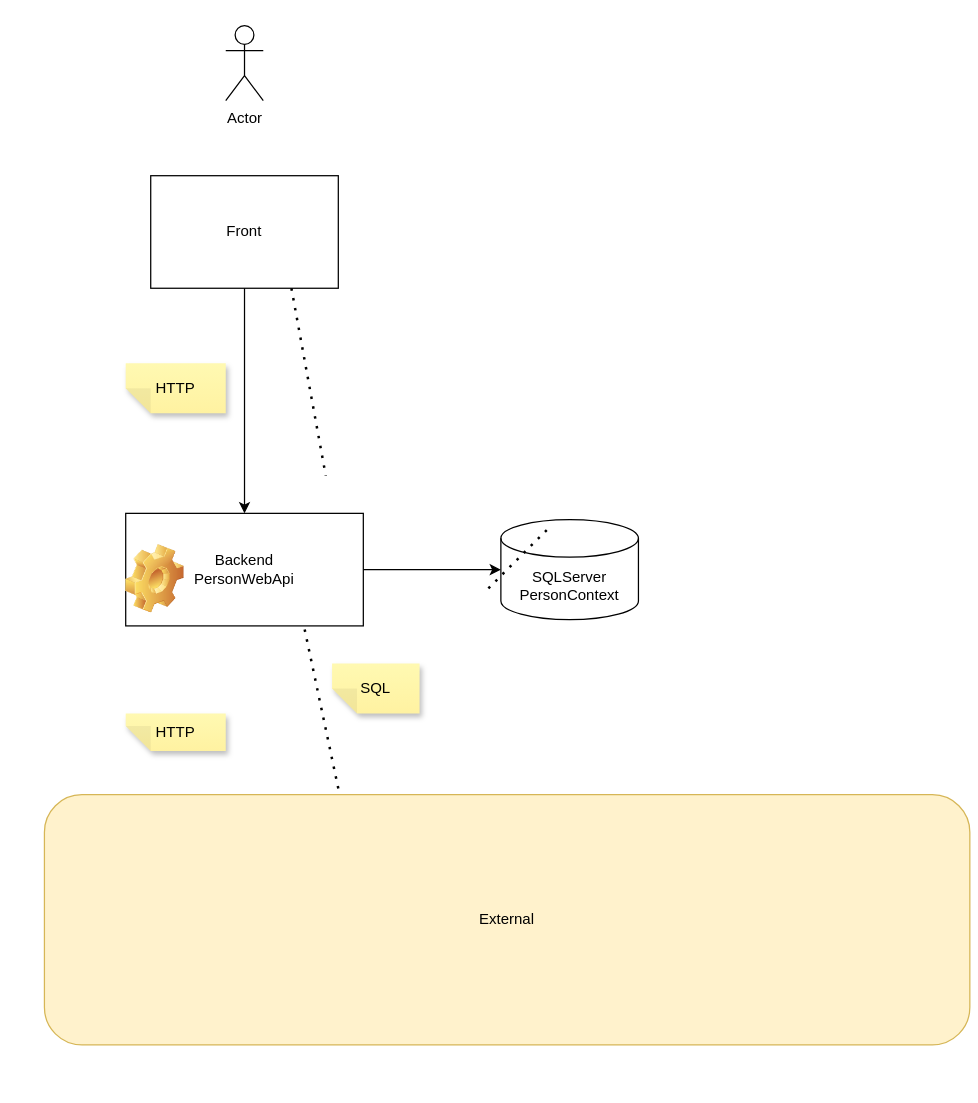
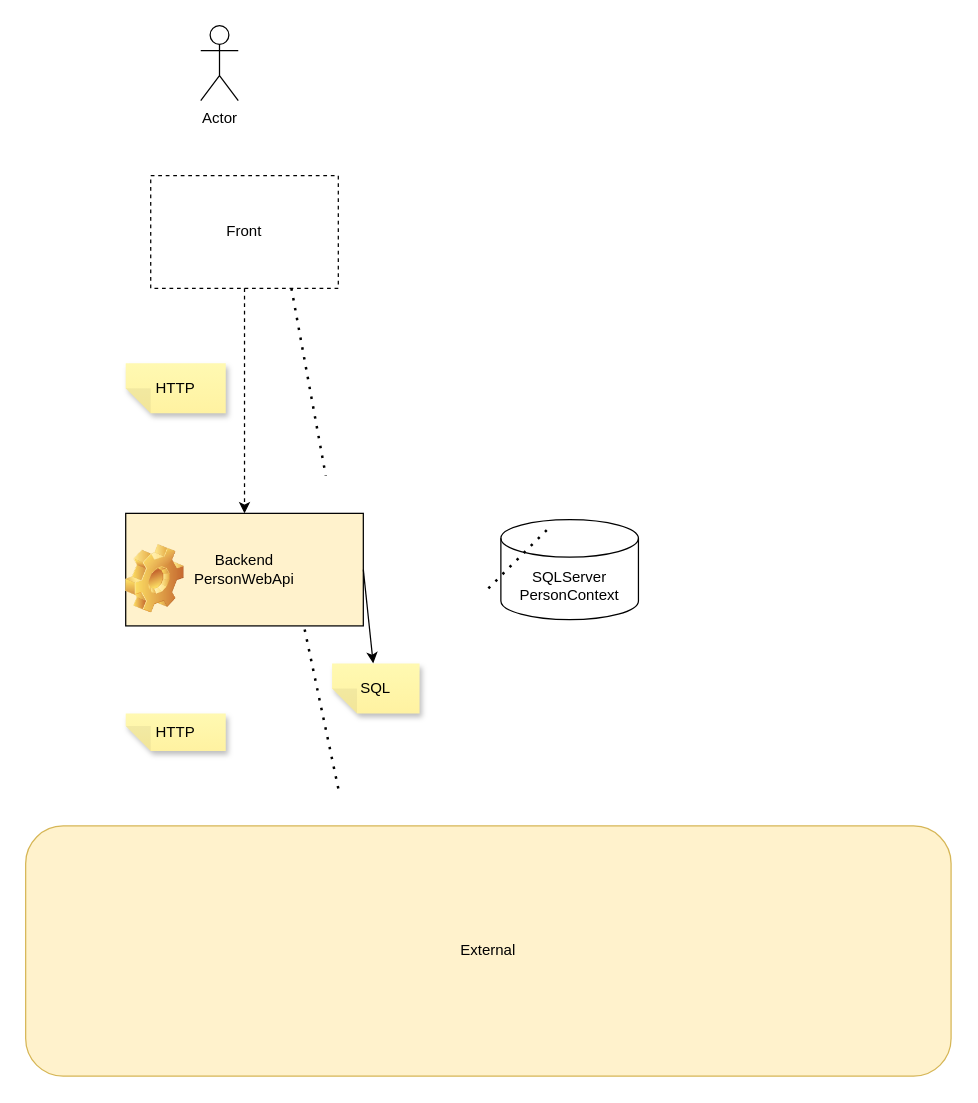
- <mxCell id="8" value="Actor" style="shape=umlActor;verticalLabelPosition=bottom;verticalAlign=top;html=1;outlineConnect=0;" vertex="1" parent="1"><mxGeometry x="180" y="20" width="30" height="60" as="geometry" /></mxCell>
+ <mxCell id="8" value="Actor" style="shape=umlActor;verticalLabelPosition=bottom;verticalAlign=top;html=1;outlineConnect=0;" vertex="1" parent="1"><mxGeometry x="160" y="20" width="30" height="60" as="geometry" /></mxCell>
- <mxCell id="3" value="Front&lt;br&gt;" style="rounded=0;whiteSpace=wrap;html=1;" vertex="1" parent="1"><mxGeometry x="120" y="140" width="150" height="90" as="geometry" /></mxCell>
+ <mxCell id="3" value="Front&lt;br&gt;" style="rounded=0;whiteSpace=wrap;html=1;dashed=1;" vertex="1" parent="1"><mxGeometry x="120" y="140" width="150" height="90" as="geometry" /></mxCell>
- <mxCell id="7" value="" style="endArrow=classic;html=1;rounded=0;exitX=0.5;exitY=1;exitDx=0;exitDy=0;" edge="1" parent="1" source="3" target="4"><mxGeometry width="50" height="50" relative="1" as="geometry"><mxPoint x="390" y="470" as="sourcePoint" /><mxPoint x="440" y="420" as="targetPoint" /></mxGeometry></mxCell>
+ <mxCell id="7" value="" style="endArrow=classic;html=1;rounded=0;exitX=0.5;exitY=1;exitDx=0;exitDy=0;dashed=1;" edge="1" parent="1" source="3" target="4"><mxGeometry width="50" height="50" relative="1" as="geometry"><mxPoint x="390" y="470" as="sourcePoint" /><mxPoint x="440" y="420" as="targetPoint" /></mxGeometry></mxCell>
- <mxCell id="4" value="Backend&lt;br&gt;PersonWebApi" style="rounded=0;whiteSpace=wrap;html=1;" vertex="1" parent="1"><mxGeometry x="100" y="410" width="190" height="90" as="geometry" /></mxCell>
+ <mxCell id="4" value="Backend&lt;br&gt;PersonWebApi" style="rounded=0;whiteSpace=wrap;html=1;fillColor=#fff2cc;" vertex="1" parent="1"><mxGeometry x="100" y="410" width="190" height="90" as="geometry" /></mxCell>
- <mxCell id="6" value="" style="endArrow=classic;html=1;rounded=0;exitX=1;exitY=0.5;exitDx=0;exitDy=0;entryX=0;entryY=0.5;entryDx=0;entryDy=0;entryPerimeter=0;" edge="1" parent="1" source="4" target="5"><mxGeometry width="50" height="50" relative="1" as="geometry"><mxPoint x="390" y="470" as="sourcePoint" /><mxPoint x="440" y="420" as="targetPoint" /></mxGeometry></mxCell>
+ <mxCell id="6" value="" style="endArrow=classic;html=1;rounded=0;exitX=1;exitY=0.5;exitDx=0;exitDy=0;" edge="1" parent="1" source="4" target="14"><mxGeometry width="50" height="50" relative="1" as="geometry"><mxPoint x="390" y="470" as="sourcePoint" /><mxPoint x="440" y="420" as="targetPoint" /></mxGeometry></mxCell>
- <mxCell id="2" value="External" style="rounded=1;whiteSpace=wrap;html=1;fillColor=#fff2cc;strokeColor=#d6b656;" vertex="1" parent="1"><mxGeometry x="35" y="635" width="740" height="200" as="geometry" /></mxCell>
+ <mxCell id="2" value="External" style="rounded=1;whiteSpace=wrap;html=1;fillColor=#fff2cc;strokeColor=#d6b656;" vertex="1" parent="1"><mxGeometry x="20" y="660" width="740" height="200" as="geometry" /></mxCell>
